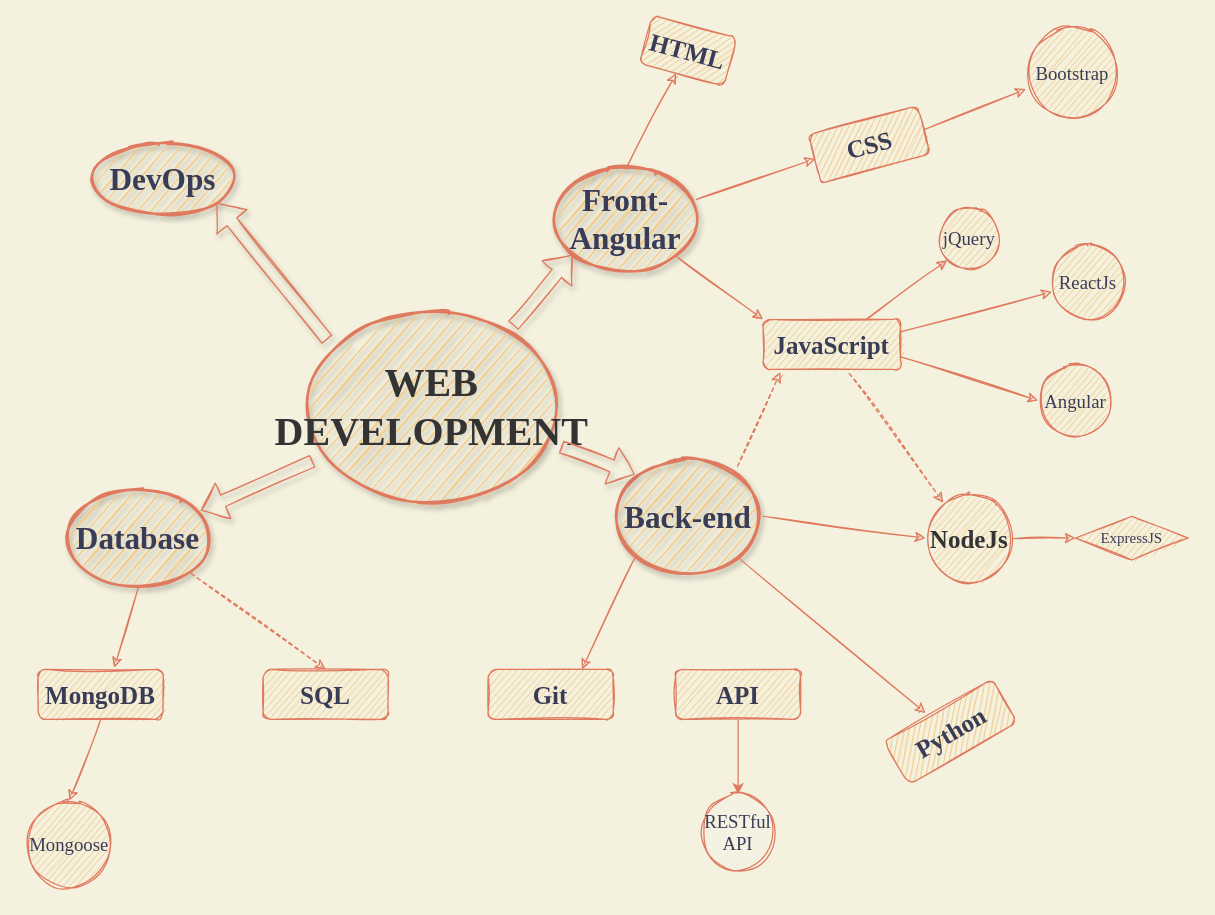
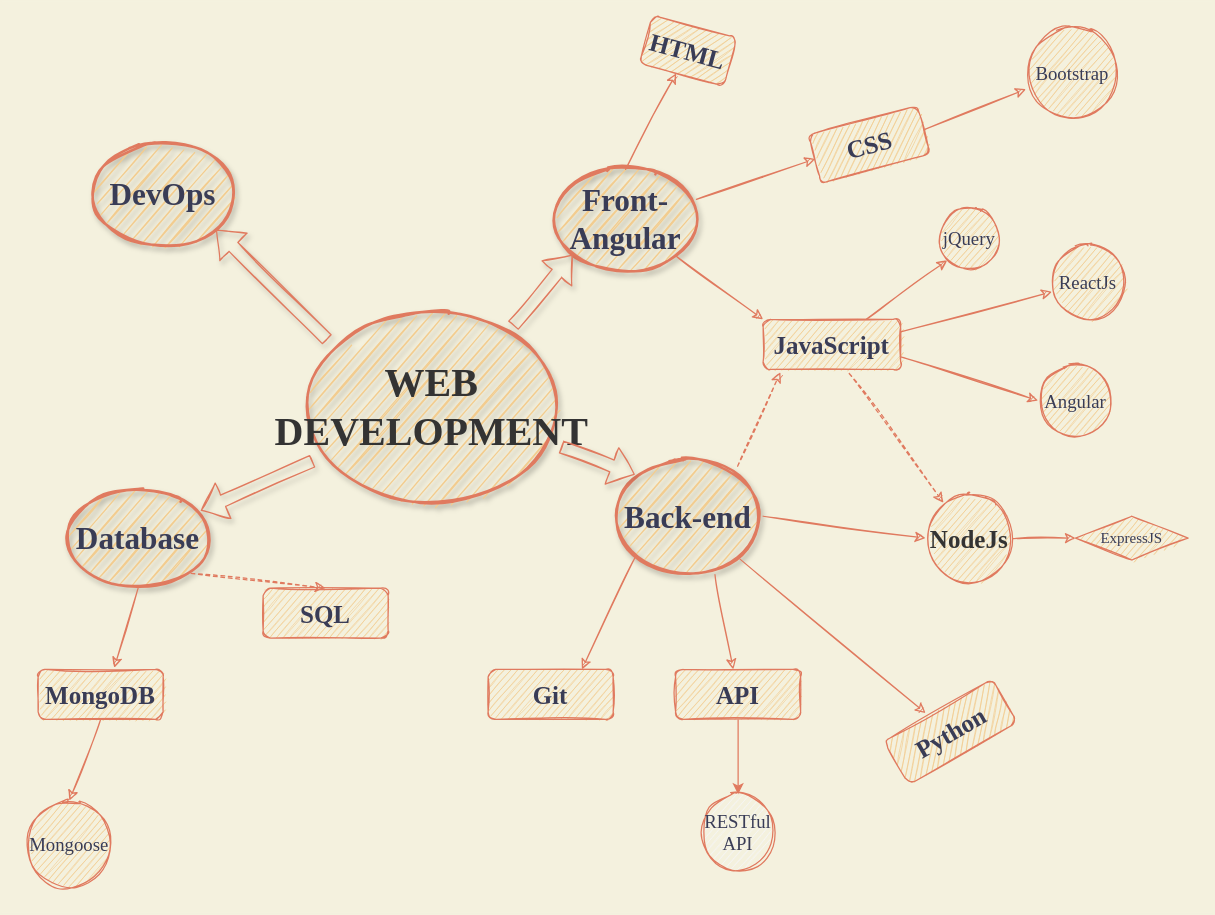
- <mxCell id="2" value="&lt;font style=&quot;font-size: 25px;&quot;&gt;&lt;b style=&quot;font-size: 25px;&quot;&gt;&lt;span style=&quot;font-size: 25px;&quot;&gt;DevOps&lt;/span&gt;&lt;/b&gt;&lt;/font&gt;" style="ellipse;whiteSpace=wrap;html=1;rounded=1;shadow=1;comic=0;labelBackgroundColor=none;strokeWidth=2;fontFamily=Cabin Sketch;fontSize=25;align=center;sketch=1;fontSource=https%3A%2F%2Ffonts.googleapis.com%2Fcss%3Ffamily%3DCabin%2BSketch;fontStyle=0;fillColor=#F2CC8F;strokeColor=#E07A5F;fontColor=#393C56;" parent="1" vertex="1"><mxGeometry x="70" y="115" width="120" height="55" as="geometry" /></mxCell>
+ <mxCell id="2" value="&lt;font style=&quot;font-size: 25px;&quot;&gt;&lt;b style=&quot;font-size: 25px;&quot;&gt;&lt;span style=&quot;font-size: 25px;&quot;&gt;DevOps&lt;/span&gt;&lt;/b&gt;&lt;/font&gt;" style="ellipse;whiteSpace=wrap;html=1;rounded=1;shadow=1;comic=0;labelBackgroundColor=none;strokeWidth=2;fontFamily=Cabin Sketch;fontSize=25;align=center;sketch=1;fontSource=https%3A%2F%2Ffonts.googleapis.com%2Fcss%3Ffamily%3DCabin%2BSketch;fontStyle=0;fillColor=#F2CC8F;strokeColor=#E07A5F;fontColor=#393C56;" parent="1" vertex="1"><mxGeometry x="70" y="115" width="120" height="80" as="geometry" /></mxCell>
+ <mxCell id="26" value="" style="endArrow=classic;html=1;exitX=0.679;exitY=0.991;exitDx=0;exitDy=0;exitPerimeter=0;sketch=1;shadow=0;strokeColor=#E07A5F;fontColor=#393C56;labelBackgroundColor=#F4F1DE;" edge="1" parent="1" source="5" target="25"><mxGeometry width="50" height="50" relative="1" as="geometry"><mxPoint x="550" y="565" as="sourcePoint" /><mxPoint x="600" y="515" as="targetPoint" /></mxGeometry></mxCell>
- <mxCell id="29" value="&lt;b&gt;SQL&lt;/b&gt;" style="rounded=1;whiteSpace=wrap;html=1;sketch=1;fontSize=20;fontFamily=Cabin Sketch;fontSource=https%3A%2F%2Ffonts.googleapis.com%2Fcss%3Ffamily%3DCabin%2BSketch;fillColor=#F2CC8F;strokeColor=#E07A5F;fontColor=#393C56;" vertex="1" parent="1"><mxGeometry x="210" y="535" width="100" height="40" as="geometry" /></mxCell>
+ <mxCell id="29" value="&lt;b&gt;SQL&lt;/b&gt;" style="rounded=1;whiteSpace=wrap;html=1;sketch=1;fontSize=20;fontFamily=Cabin Sketch;fontSource=https%3A%2F%2Ffonts.googleapis.com%2Fcss%3Ffamily%3DCabin%2BSketch;fillColor=#F2CC8F;strokeColor=#E07A5F;fontColor=#393C56;" vertex="1" parent="1"><mxGeometry x="210" y="470" width="100" height="40" as="geometry" /></mxCell>
